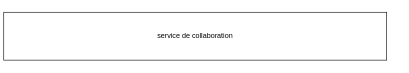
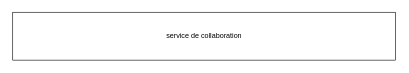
- <mxCell id="2" value="service de collaboration" style="rounded=0;whiteSpace=wrap;html=1;" vertex="1" parent="1"><mxGeometry x="5" y="20" width="640" height="80" as="geometry" /></mxCell>
+ <mxCell id="2" value="service de collaboration" style="rounded=0;whiteSpace=wrap;html=1;" vertex="1" parent="1"><mxGeometry x="20" y="20" width="640" height="80" as="geometry" /></mxCell>
